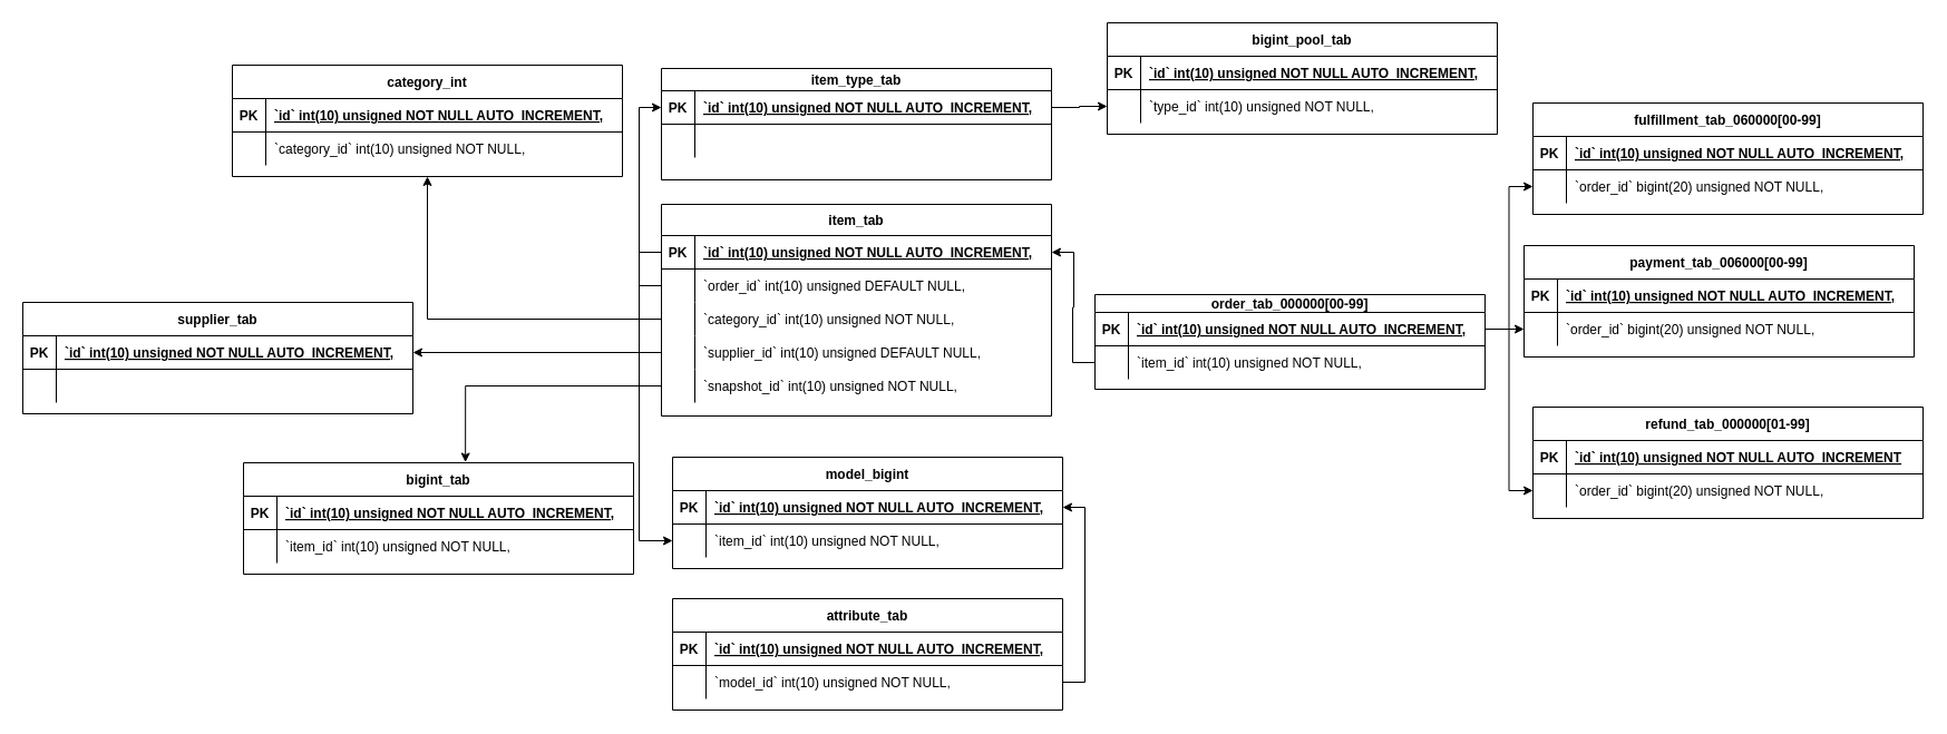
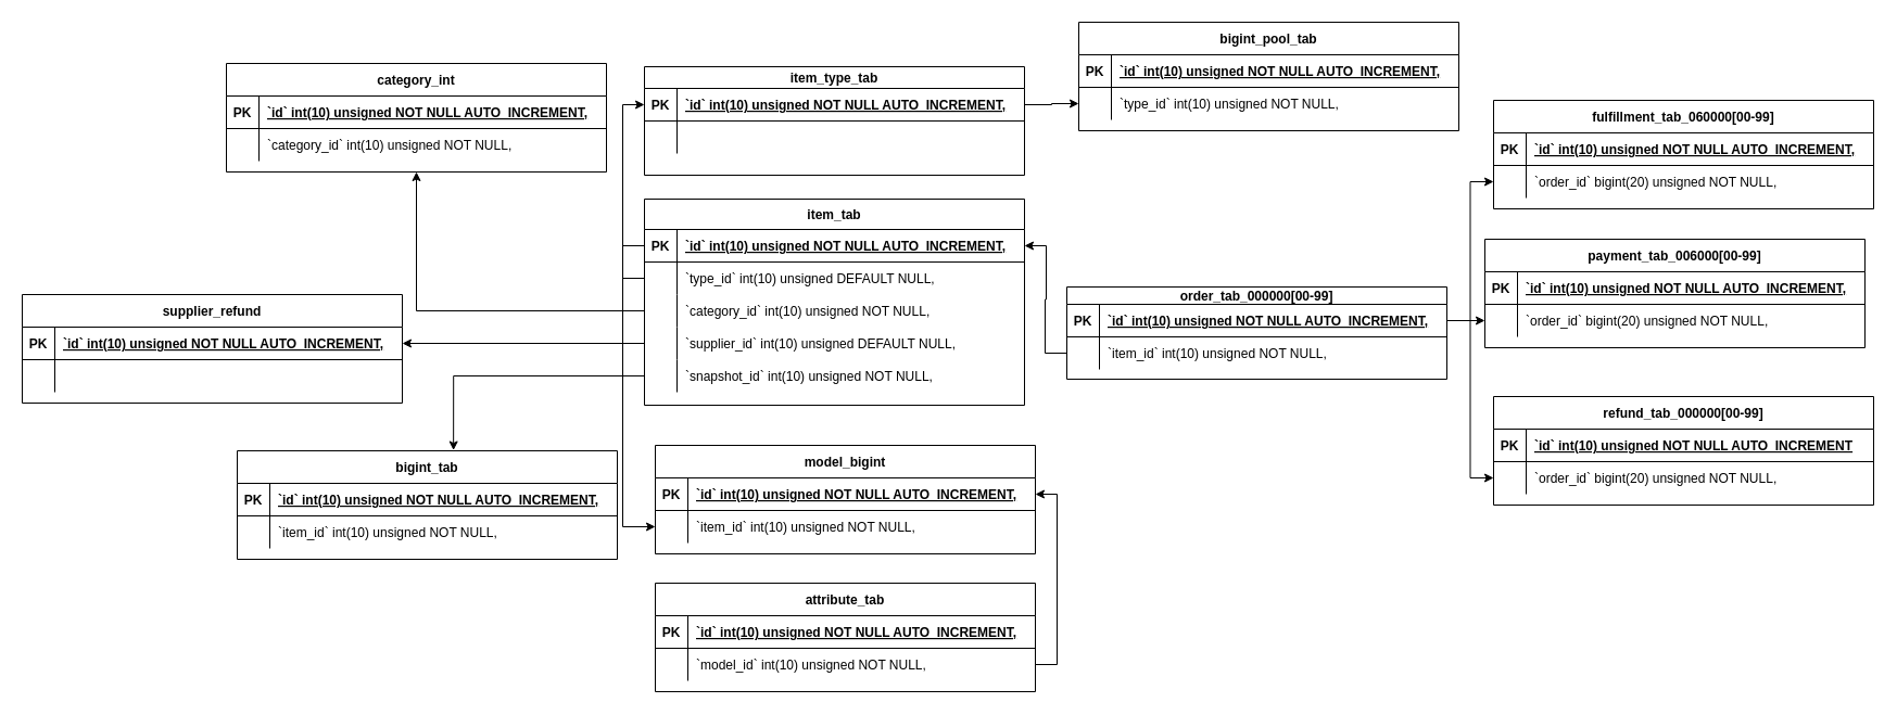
- <mxCell id="38" value="`order_id` int(10) unsigned DEFAULT NULL," style="shape=partialRectangle;connectable=0;fillColor=none;top=0;left=0;bottom=0;right=0;align=left;spacingLeft=6;overflow=hidden;" vertex="1" parent="36"><mxGeometry x="30" width="320" height="30" as="geometry"><mxRectangle width="320" height="30" as="alternateBounds" /></mxGeometry></mxCell>
+ <mxCell id="38" value="`type_id` int(10) unsigned DEFAULT NULL," style="shape=partialRectangle;connectable=0;fillColor=none;top=0;left=0;bottom=0;right=0;align=left;spacingLeft=6;overflow=hidden;" vertex="1" parent="36"><mxGeometry x="30" width="320" height="30" as="geometry"><mxRectangle width="320" height="30" as="alternateBounds" /></mxGeometry></mxCell>
- <mxCell id="69" value="supplier_tab" style="shape=table;startSize=30;container=1;collapsible=1;childLayout=tableLayout;fixedRows=1;rowLines=0;fontStyle=1;align=center;resizeLast=1;" vertex="1" parent="1"><mxGeometry x="20" y="271" width="350" height="100" as="geometry" /></mxCell>
+ <mxCell id="69" value="supplier_refund" style="shape=table;startSize=30;container=1;collapsible=1;childLayout=tableLayout;fixedRows=1;rowLines=0;fontStyle=1;align=center;resizeLast=1;" vertex="1" parent="1"><mxGeometry x="20" y="271" width="350" height="100" as="geometry" /></mxCell>
- <mxCell id="16" value="refund_tab_000000[01-99]" style="shape=table;startSize=30;container=1;collapsible=1;childLayout=tableLayout;fixedRows=1;rowLines=0;fontStyle=1;align=center;resizeLast=1;" vertex="1" parent="1"><mxGeometry x="1375" y="365" width="350" height="100" as="geometry" /></mxCell>
+ <mxCell id="16" value="refund_tab_000000[00-99]" style="shape=table;startSize=30;container=1;collapsible=1;childLayout=tableLayout;fixedRows=1;rowLines=0;fontStyle=1;align=center;resizeLast=1;" vertex="1" parent="1"><mxGeometry x="1375" y="365" width="350" height="100" as="geometry" /></mxCell>
